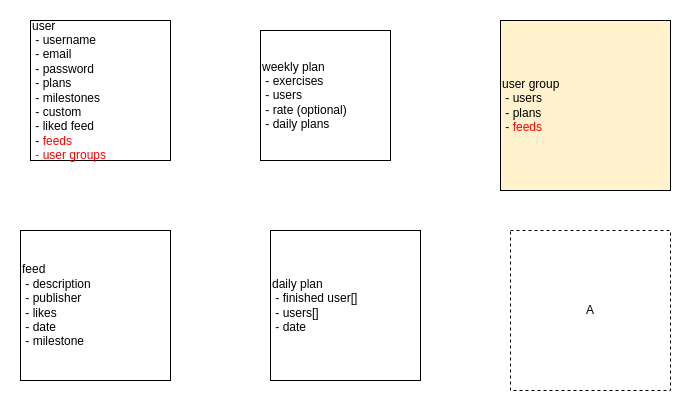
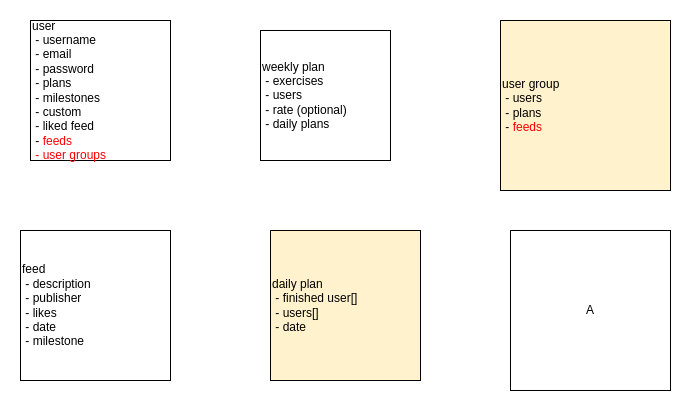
- <mxCell id="6" value="daily plan&lt;br&gt;&amp;nbsp;- finished user[]&lt;br&gt;&amp;nbsp;- users[]&lt;br&gt;&amp;nbsp;- date" style="whiteSpace=wrap;html=1;aspect=fixed;align=left;" vertex="1" parent="1"><mxGeometry x="270" y="230" width="150" height="150" as="geometry" /></mxCell>
+ <mxCell id="6" value="daily plan&lt;br&gt;&amp;nbsp;- finished user[]&lt;br&gt;&amp;nbsp;- users[]&lt;br&gt;&amp;nbsp;- date" style="whiteSpace=wrap;html=1;aspect=fixed;align=left;fillColor=#fff2cc;" vertex="1" parent="1"><mxGeometry x="270" y="230" width="150" height="150" as="geometry" /></mxCell>
- <mxCell id="7" value="A" style="whiteSpace=wrap;html=1;aspect=fixed;dashed=1;" vertex="1" parent="1"><mxGeometry x="510" y="230" width="160" height="160" as="geometry" /></mxCell>
+ <mxCell id="7" value="A" style="whiteSpace=wrap;html=1;aspect=fixed;" vertex="1" parent="1"><mxGeometry x="510" y="230" width="160" height="160" as="geometry" /></mxCell>
